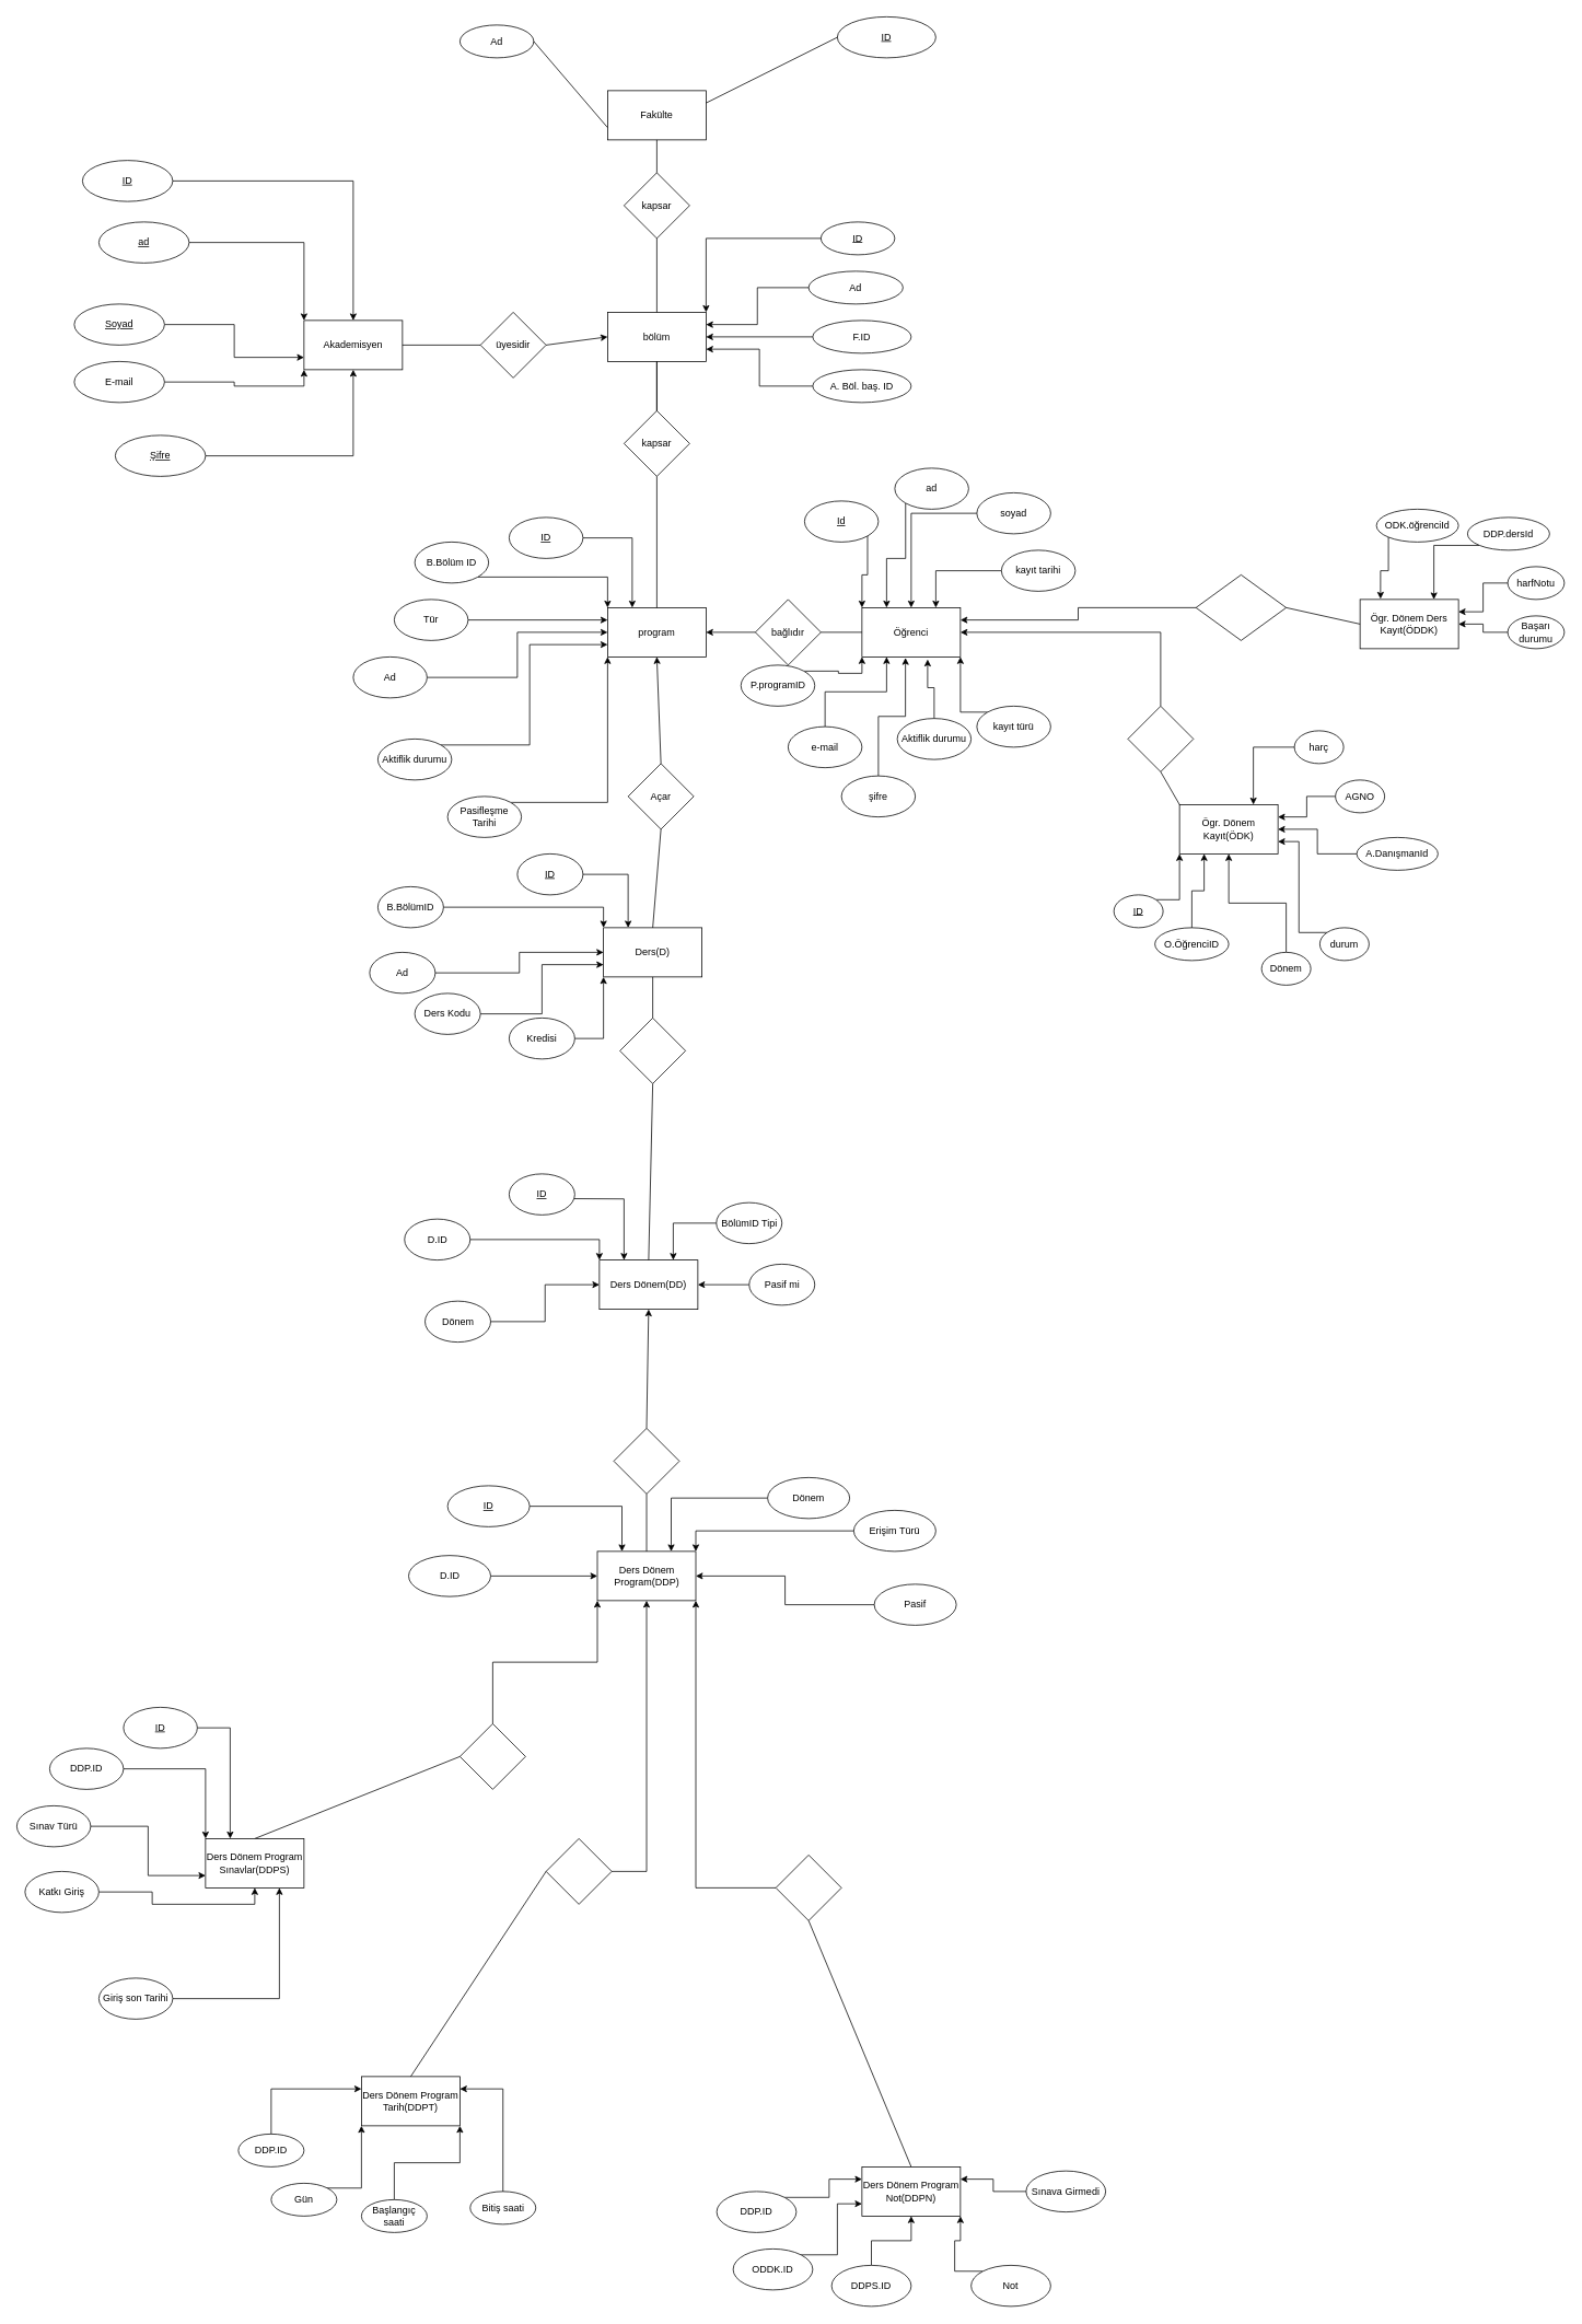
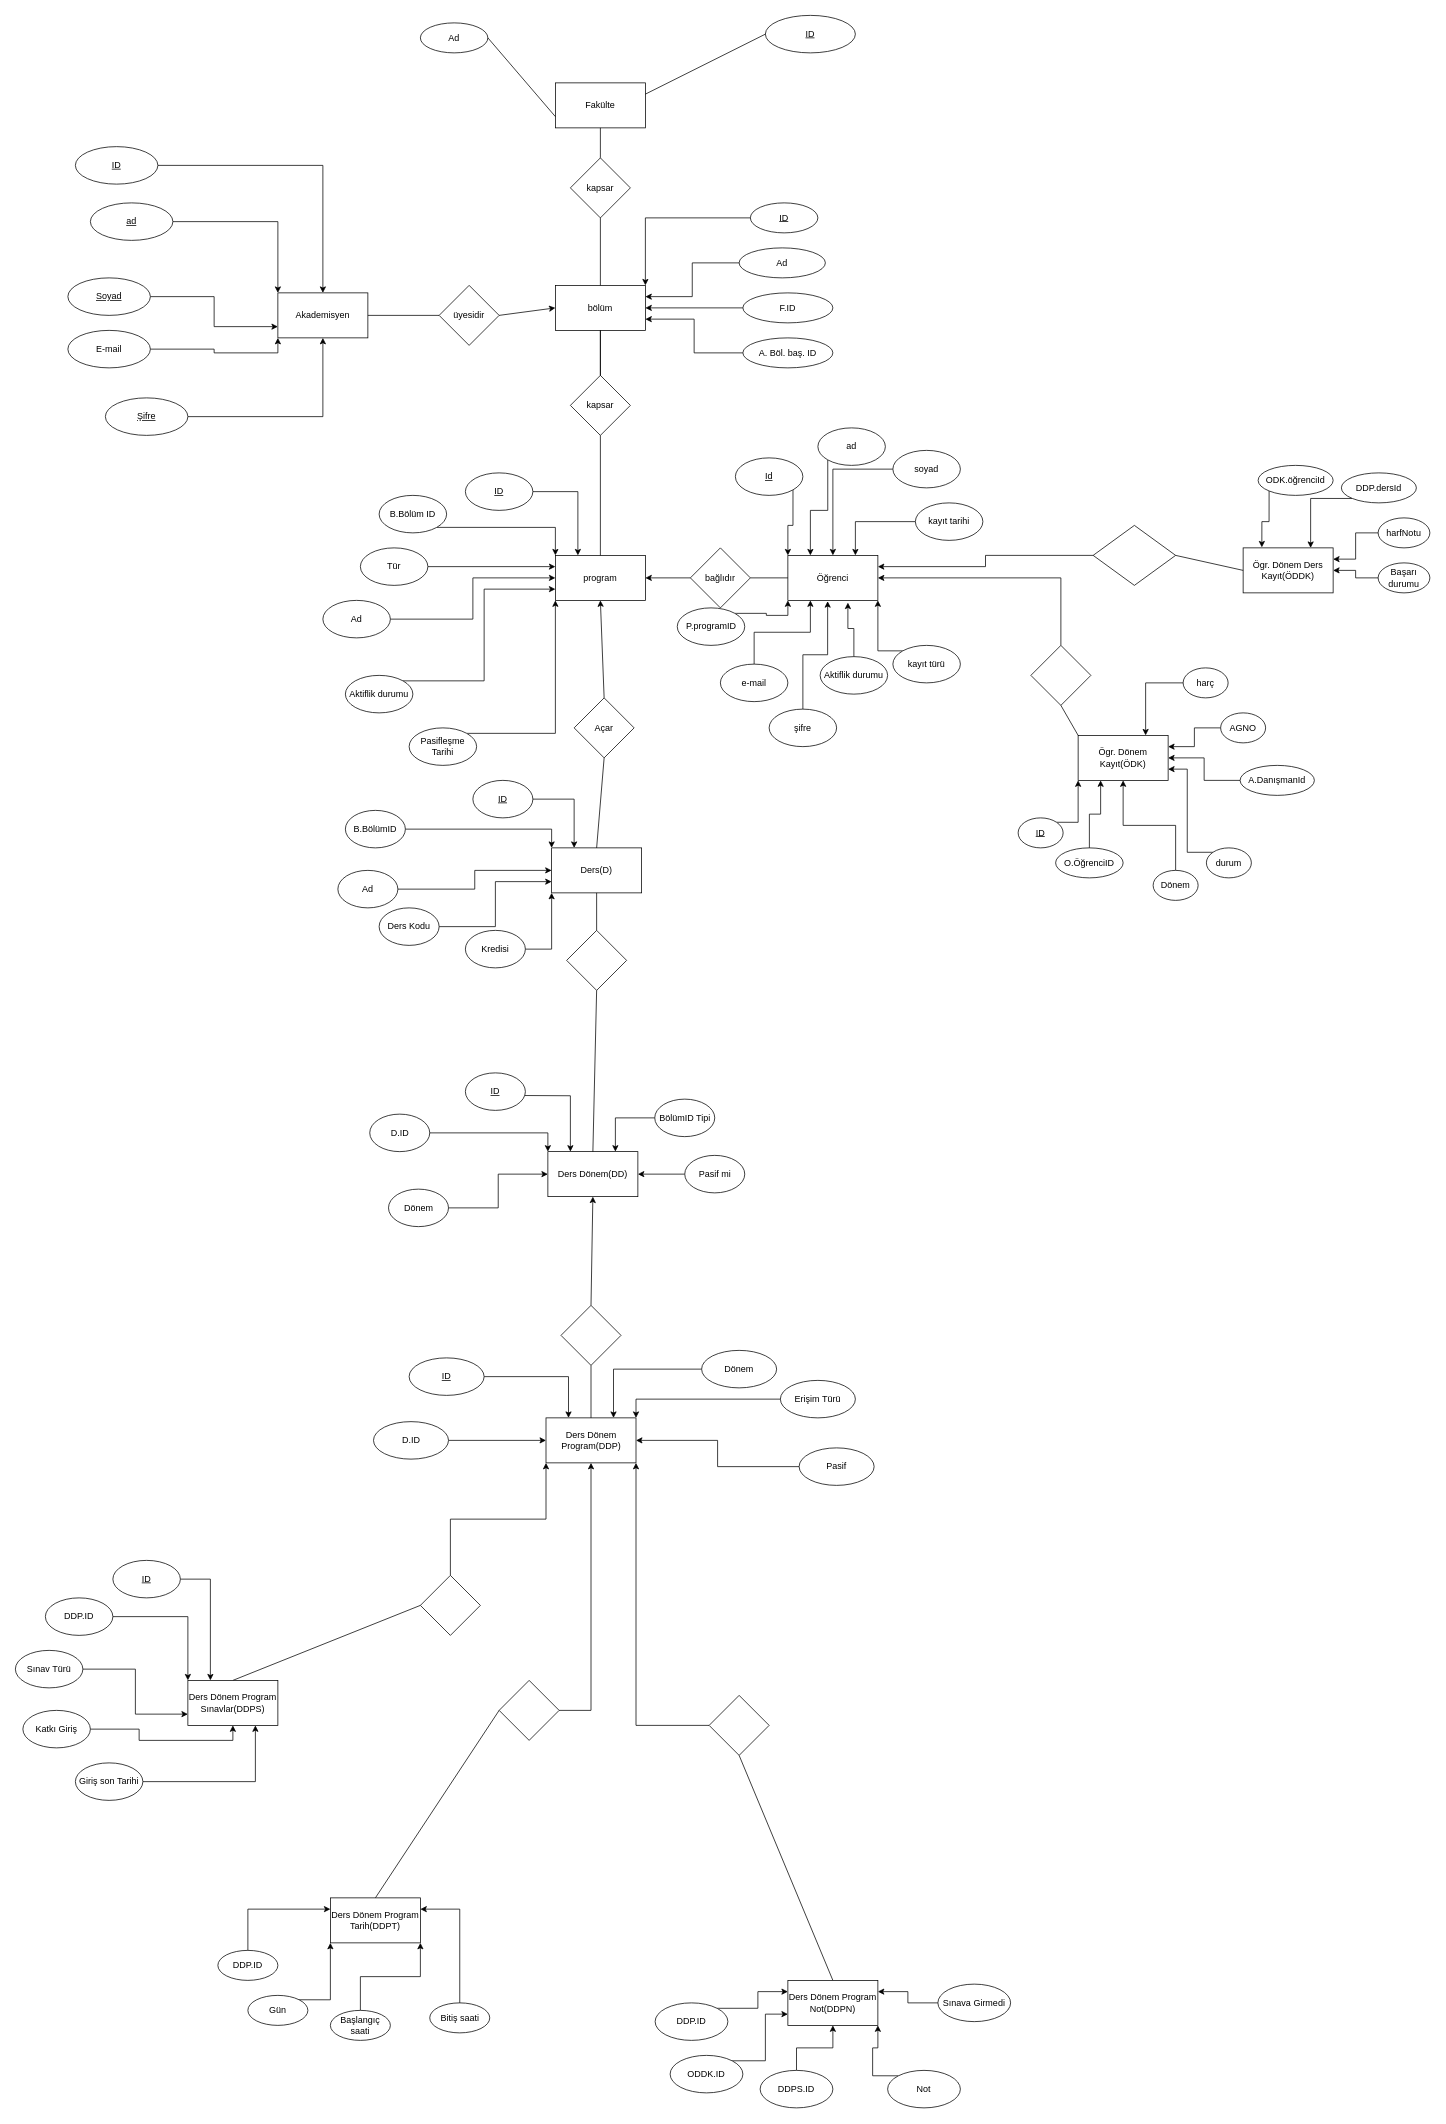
- <mxCell id="124" value="Giriş son Tarihi" style="ellipse;whiteSpace=wrap;html=1;" parent="1" vertex="1"><mxGeometry x="120" y="2410" width="90" height="50" as="geometry" /></mxCell>
+ <mxCell id="124" value="Giriş son Tarihi" style="ellipse;whiteSpace=wrap;html=1;" parent="1" vertex="1"><mxGeometry x="100" y="2350" width="90" height="50" as="geometry" /></mxCell>
